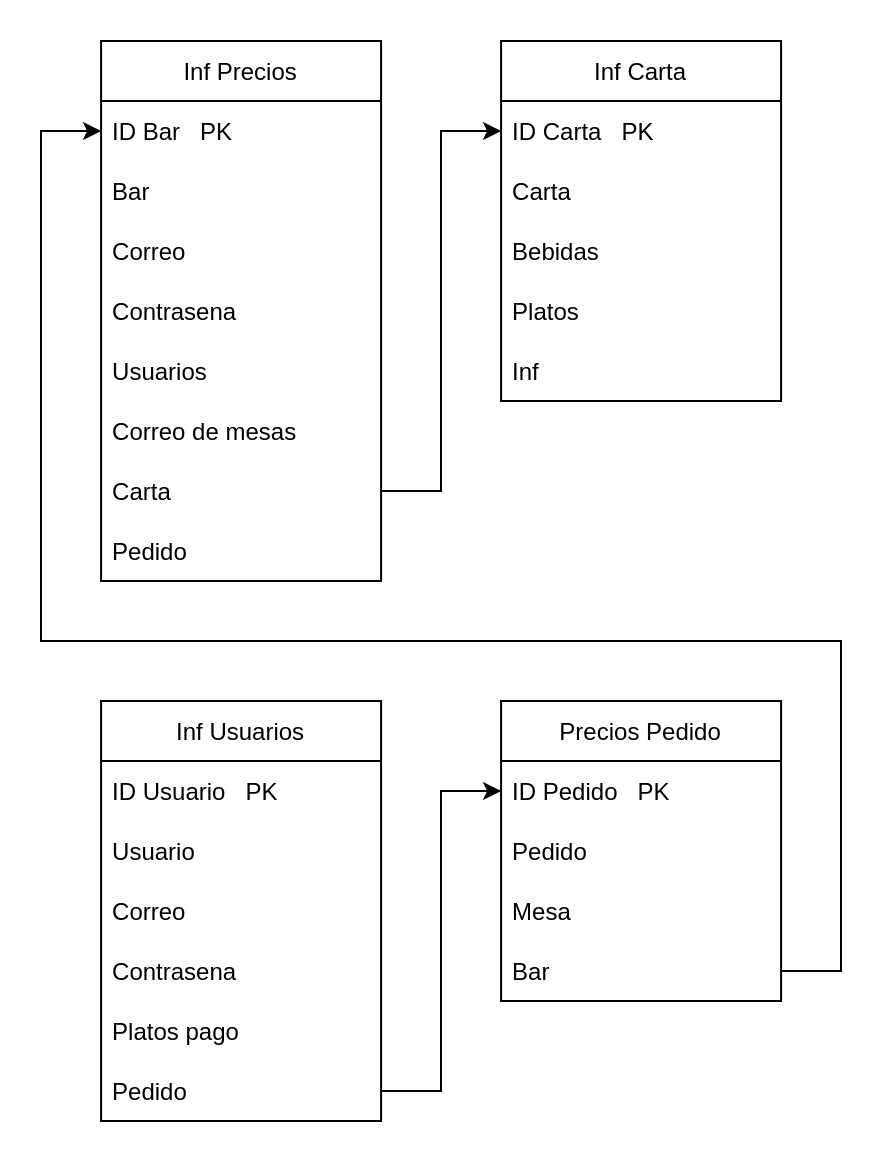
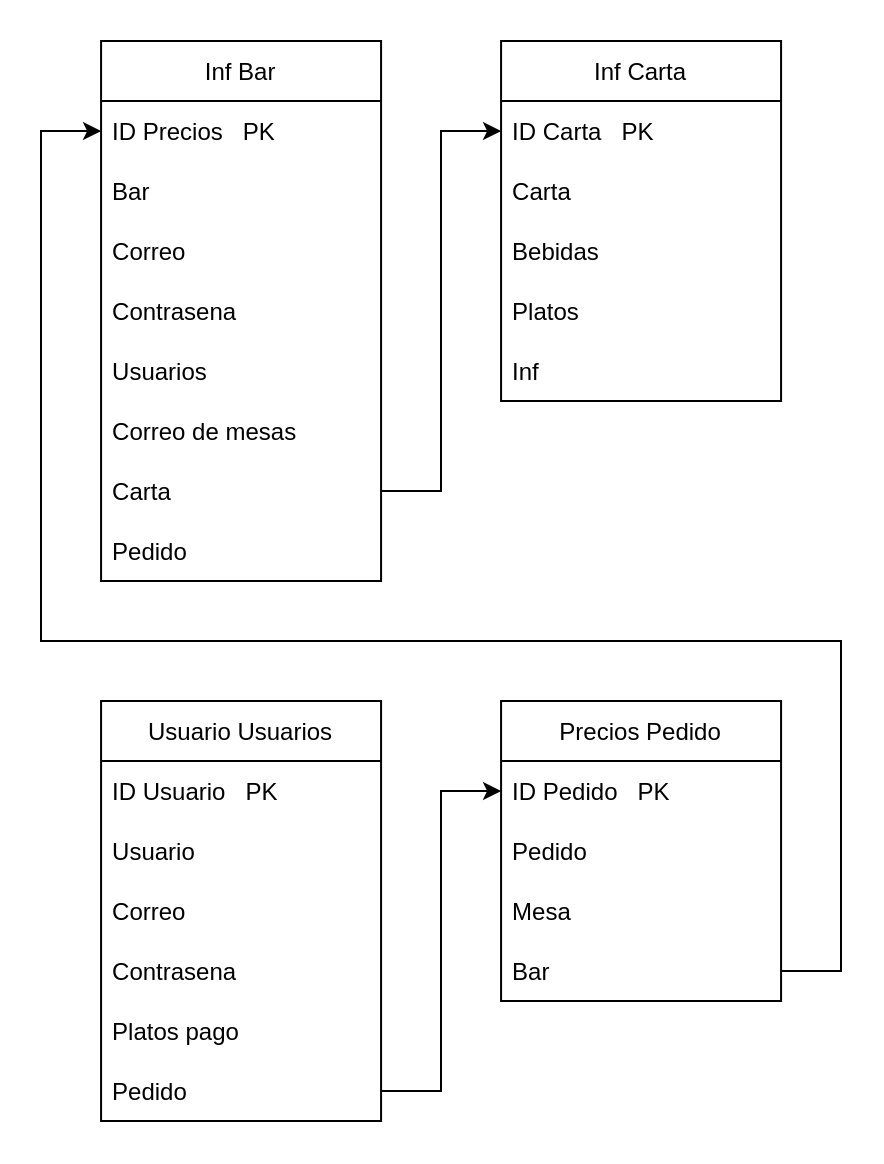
- <mxCell id="9" value="Inf Precios" style="swimlane;fontStyle=0;childLayout=stackLayout;horizontal=1;startSize=30;horizontalStack=0;resizeParent=1;resizeParentMax=0;resizeLast=0;collapsible=1;marginBottom=0;" parent="1" vertex="1"><mxGeometry x="50.04" y="20" width="140" height="270" as="geometry" /></mxCell>
+ <mxCell id="9" value="Inf Bar" style="swimlane;fontStyle=0;childLayout=stackLayout;horizontal=1;startSize=30;horizontalStack=0;resizeParent=1;resizeParentMax=0;resizeLast=0;collapsible=1;marginBottom=0;" parent="1" vertex="1"><mxGeometry x="50.04" y="20" width="140" height="270" as="geometry" /></mxCell>
- <mxCell id="10" value="ID Bar   PK" style="text;strokeColor=none;fillColor=none;align=left;verticalAlign=middle;spacingLeft=4;spacingRight=4;overflow=hidden;points=[[0,0.5],[1,0.5]];portConstraint=eastwest;rotatable=0;" parent="9" vertex="1"><mxGeometry y="30" width="140" height="30" as="geometry" /></mxCell>
+ <mxCell id="10" value="ID Precios   PK" style="text;strokeColor=none;fillColor=none;align=left;verticalAlign=middle;spacingLeft=4;spacingRight=4;overflow=hidden;points=[[0,0.5],[1,0.5]];portConstraint=eastwest;rotatable=0;" parent="9" vertex="1"><mxGeometry y="30" width="140" height="30" as="geometry" /></mxCell>
- <mxCell id="2" value="Inf Usuarios" style="swimlane;fontStyle=0;childLayout=stackLayout;horizontal=1;startSize=30;horizontalStack=0;resizeParent=1;resizeParentMax=0;resizeLast=0;collapsible=1;marginBottom=0;" parent="1" vertex="1"><mxGeometry x="50.04" y="350" width="140" height="210" as="geometry"><mxRectangle x="370" y="300" width="100" height="30" as="alternateBounds" /></mxGeometry></mxCell>
+ <mxCell id="2" value="Usuario Usuarios" style="swimlane;fontStyle=0;childLayout=stackLayout;horizontal=1;startSize=30;horizontalStack=0;resizeParent=1;resizeParentMax=0;resizeLast=0;collapsible=1;marginBottom=0;" parent="1" vertex="1"><mxGeometry x="50.04" y="350" width="140" height="210" as="geometry"><mxRectangle x="370" y="300" width="100" height="30" as="alternateBounds" /></mxGeometry></mxCell>
